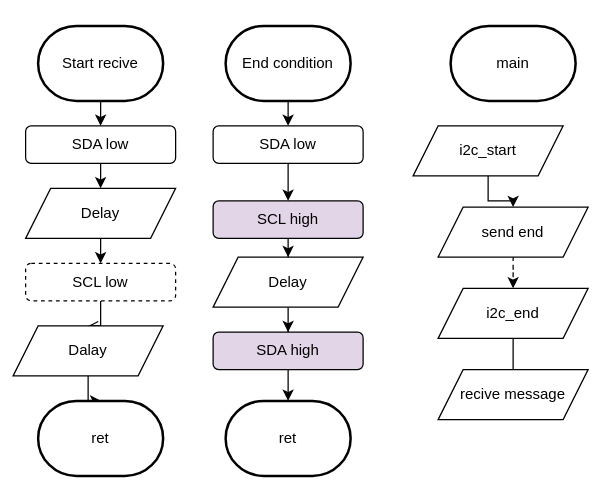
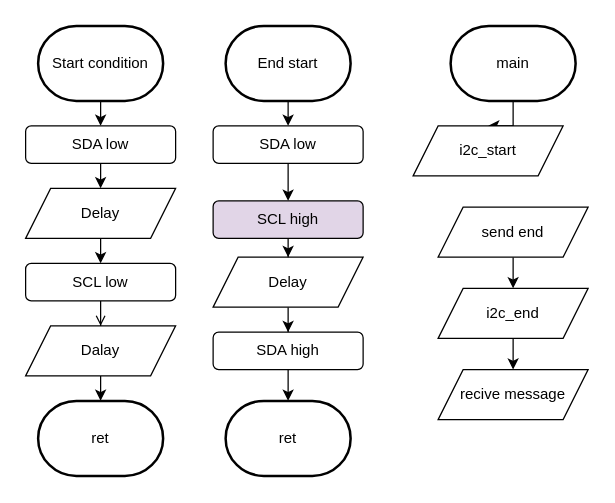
- <mxCell id="21" value="Start recive" style="strokeWidth=2;html=1;shape=mxgraph.flowchart.terminator;whiteSpace=wrap;" vertex="1" parent="1"><mxGeometry x="30" y="20" width="100" height="60" as="geometry" /></mxCell>
+ <mxCell id="21" value="Start condition" style="strokeWidth=2;html=1;shape=mxgraph.flowchart.terminator;whiteSpace=wrap;" vertex="1" parent="1"><mxGeometry x="30" y="20" width="100" height="60" as="geometry" /></mxCell>
- <mxCell id="20" value="End condition" style="strokeWidth=2;html=1;shape=mxgraph.flowchart.terminator;whiteSpace=wrap;" vertex="1" parent="1"><mxGeometry x="180" y="20" width="100" height="60" as="geometry" /></mxCell>
+ <mxCell id="20" value="End start" style="strokeWidth=2;html=1;shape=mxgraph.flowchart.terminator;whiteSpace=wrap;" vertex="1" parent="1"><mxGeometry x="180" y="20" width="100" height="60" as="geometry" /></mxCell>
+ <mxCell id="24" value="" style="edgeStyle=orthogonalEdgeStyle;rounded=0;orthogonalLoop=1;jettySize=auto;html=1;" edge="1" parent="1" source="25" target="27"><mxGeometry relative="1" as="geometry" /></mxCell>
- <mxCell id="26" value="" style="edgeStyle=orthogonalEdgeStyle;rounded=0;orthogonalLoop=1;jettySize=auto;html=1;" edge="1" parent="1" source="27" target="31"><mxGeometry relative="1" as="geometry" /></mxCell>
- <mxCell id="30" value="" style="edgeStyle=orthogonalEdgeStyle;rounded=0;orthogonalLoop=1;jettySize=auto;html=1;dashed=1;" edge="1" parent="1" source="31" target="29"><mxGeometry relative="1" as="geometry" /></mxCell>
+ <mxCell id="30" value="" style="edgeStyle=orthogonalEdgeStyle;rounded=0;orthogonalLoop=1;jettySize=auto;html=1;" edge="1" parent="1" source="31" target="29"><mxGeometry relative="1" as="geometry" /></mxCell>
- <mxCell id="8" value="SCL low" style="rounded=1;whiteSpace=wrap;html=1;dashed=1;" parent="1" vertex="1"><mxGeometry x="20" y="210" width="120" height="30" as="geometry" /></mxCell>
+ <mxCell id="8" value="SCL low" style="rounded=1;whiteSpace=wrap;html=1;" parent="1" vertex="1"><mxGeometry x="20" y="210" width="120" height="30" as="geometry" /></mxCell>
- <mxCell id="10" value="Dalay" style="shape=parallelogram;perimeter=parallelogramPerimeter;whiteSpace=wrap;html=1;fixedSize=1;" parent="1" vertex="1"><mxGeometry x="10" y="260" width="120" height="40" as="geometry" /></mxCell>
+ <mxCell id="10" value="Dalay" style="shape=parallelogram;perimeter=parallelogramPerimeter;whiteSpace=wrap;html=1;fixedSize=1;" parent="1" vertex="1"><mxGeometry x="20" y="260" width="120" height="40" as="geometry" /></mxCell>
- <mxCell id="19" value="SDA high" style="rounded=1;whiteSpace=wrap;html=1;fillColor=#e1d5e7;" vertex="1" parent="1"><mxGeometry x="170" y="265" width="120" height="30" as="geometry" /></mxCell>
+ <mxCell id="19" value="SDA high" style="rounded=1;whiteSpace=wrap;html=1;" vertex="1" parent="1"><mxGeometry x="170" y="265" width="120" height="30" as="geometry" /></mxCell>
- <mxCell id="28" value="" style="edgeStyle=orthogonalEdgeStyle;rounded=0;orthogonalLoop=1;jettySize=auto;html=1;endArrow=none;" edge="1" parent="1" source="29" target="32"><mxGeometry relative="1" as="geometry" /></mxCell>
+ <mxCell id="28" value="" style="edgeStyle=orthogonalEdgeStyle;rounded=0;orthogonalLoop=1;jettySize=auto;html=1;" edge="1" parent="1" source="29" target="32"><mxGeometry relative="1" as="geometry" /></mxCell>
